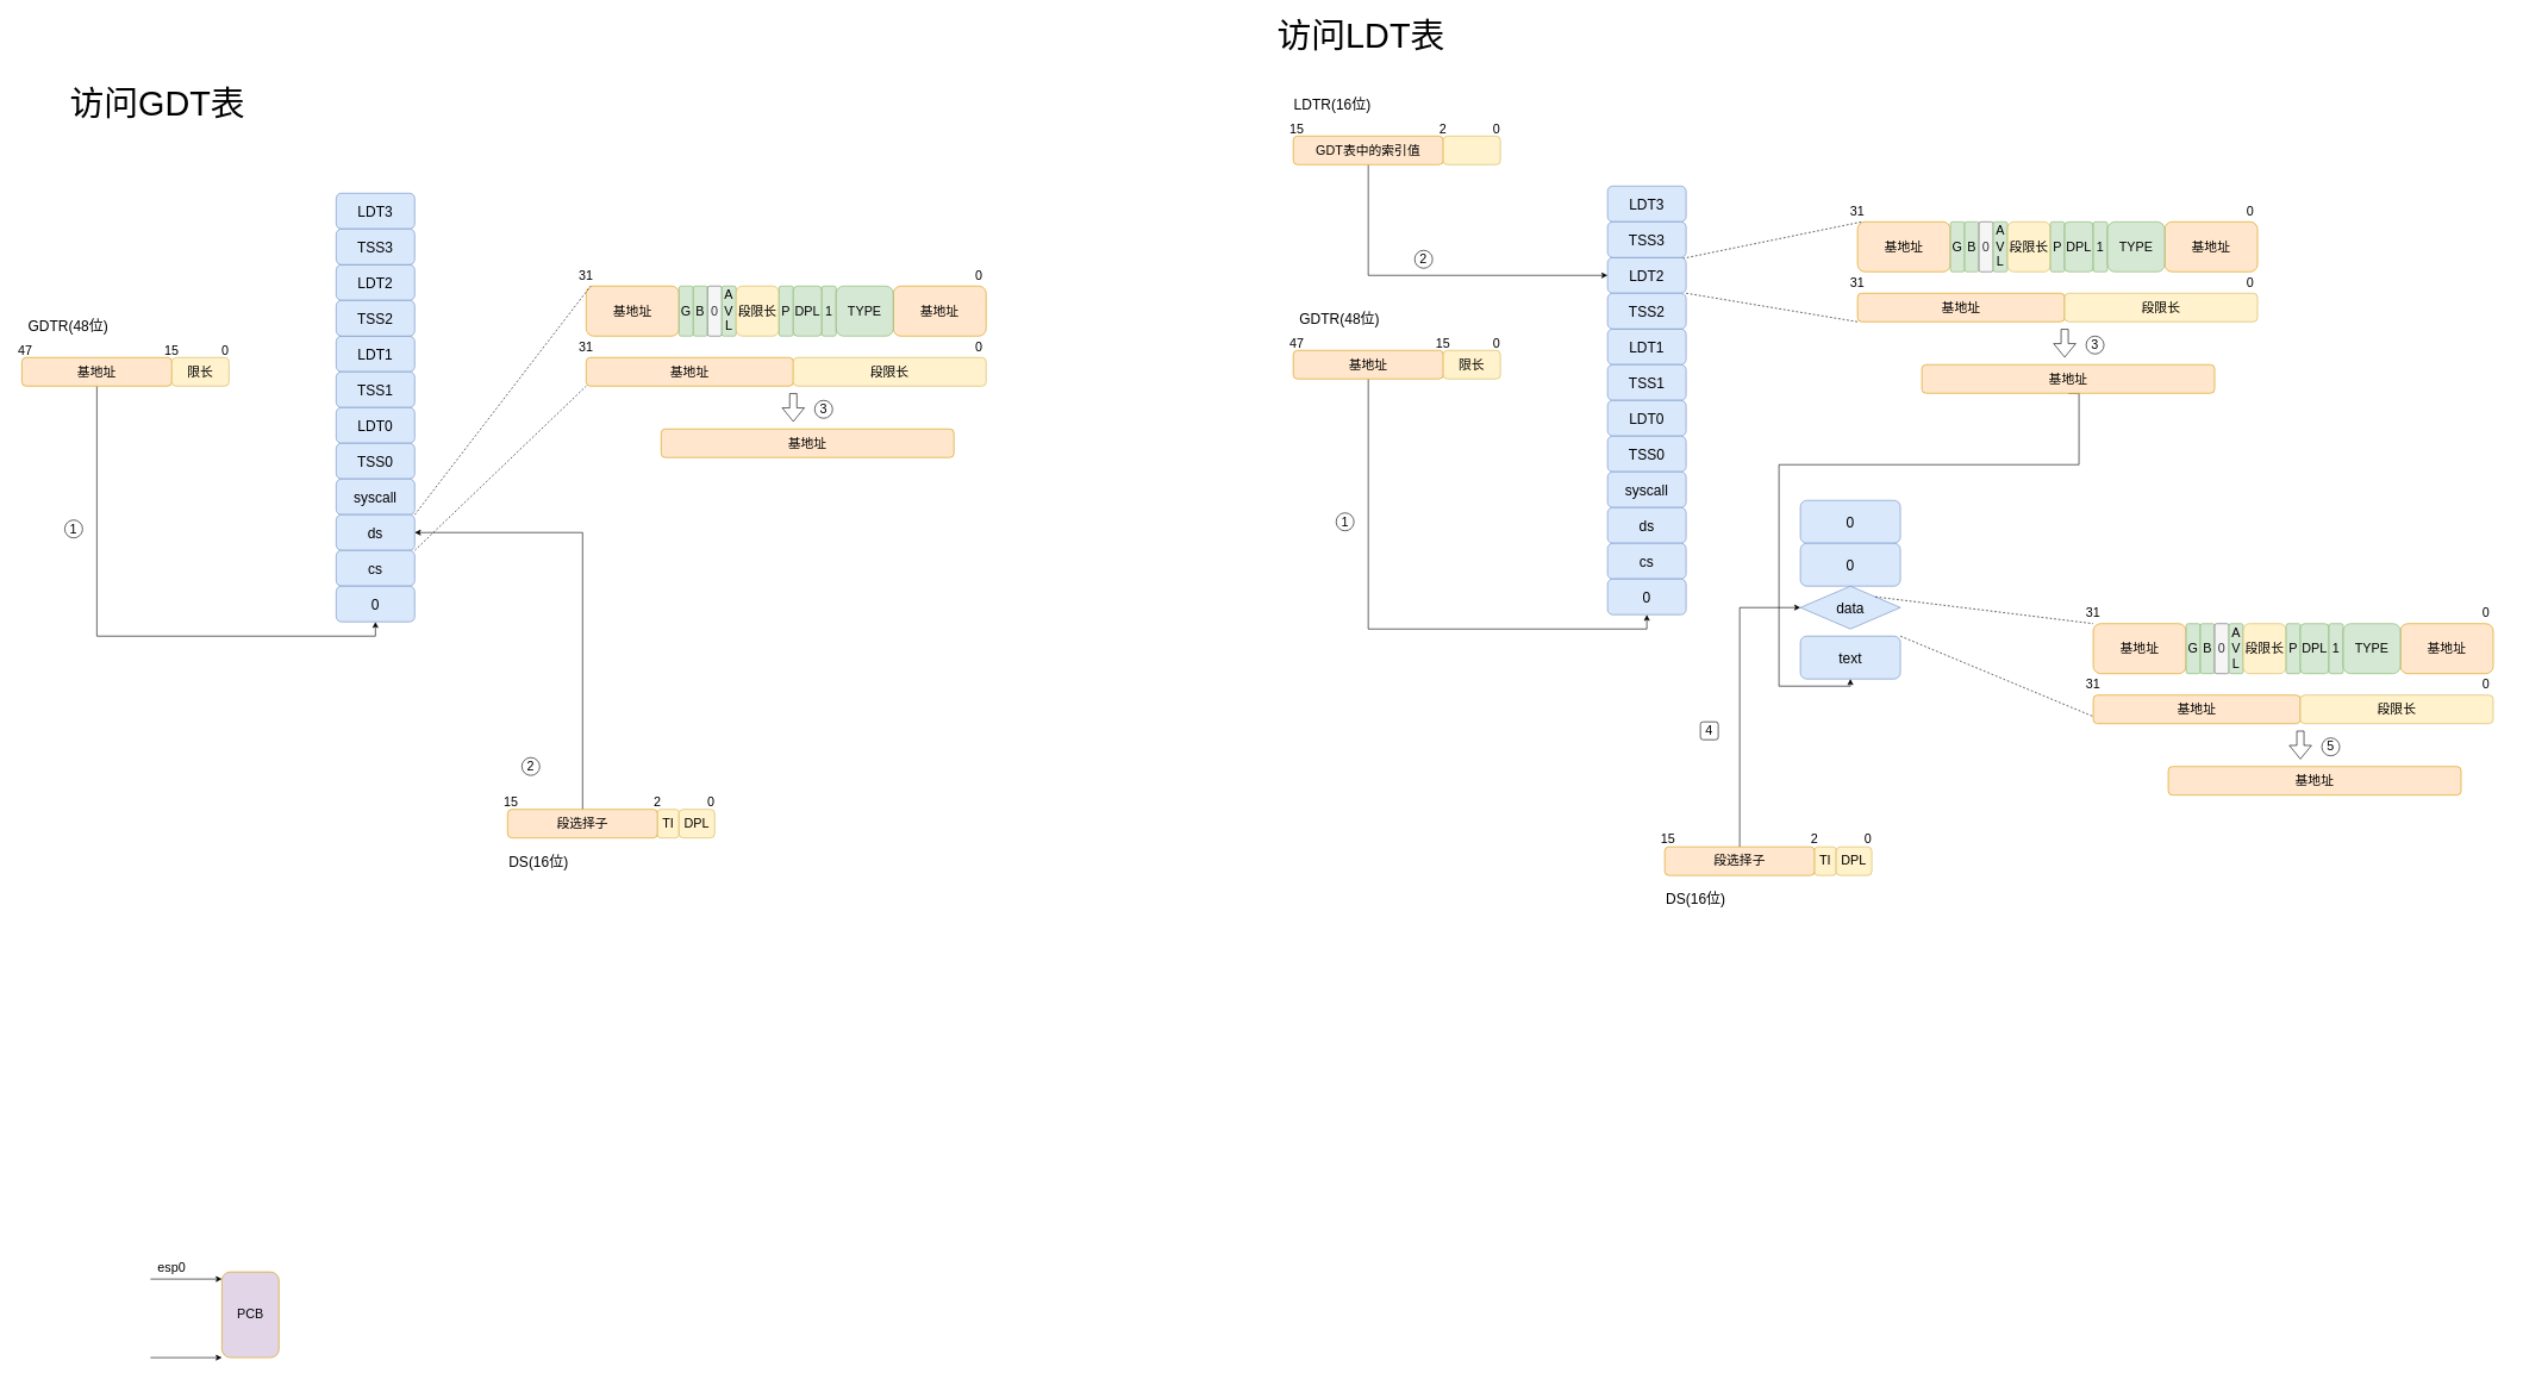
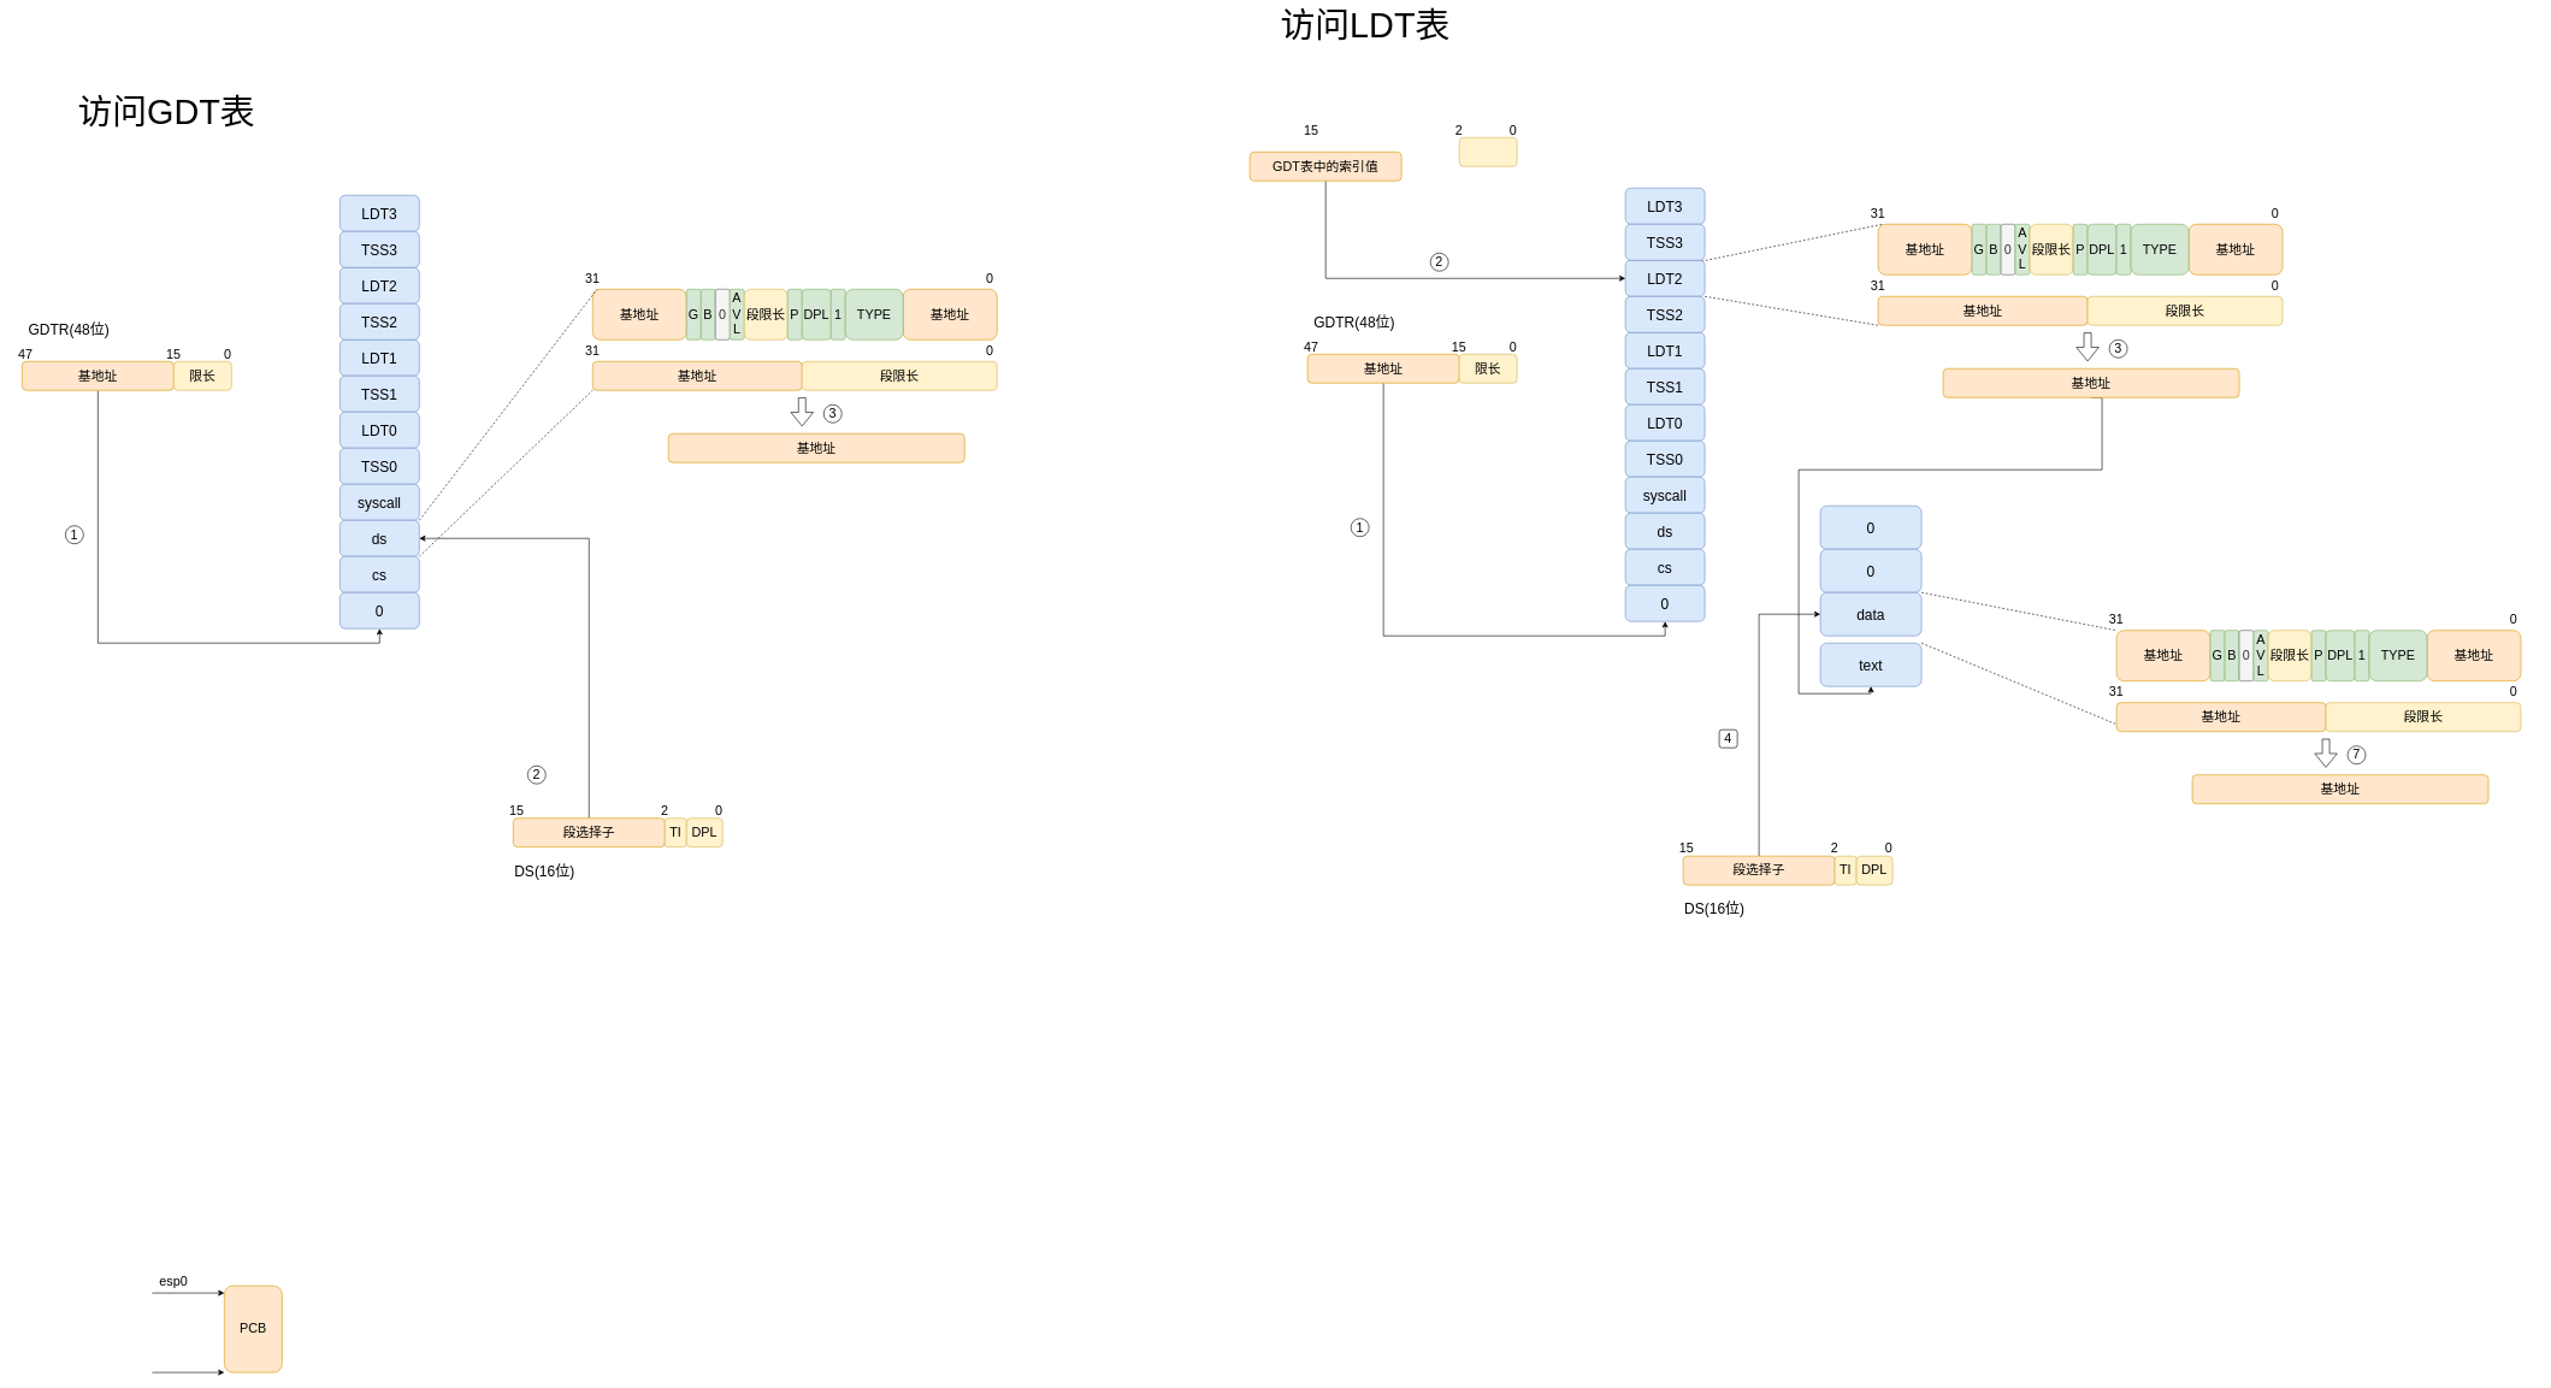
- <mxCell id="140" value="&lt;font style=&quot;font-size: 48px;&quot;&gt;访问LDT表&lt;/font&gt;" style="text;strokeColor=none;align=center;fillColor=none;html=1;verticalAlign=middle;whiteSpace=wrap;rounded=0;fontSize=18;" parent="1" vertex="1"><mxGeometry x="1765" y="35" width="280" height="30" as="geometry" /></mxCell>
+ <mxCell id="140" value="&lt;font style=&quot;font-size: 48px;&quot;&gt;访问LDT表&lt;/font&gt;" style="text;strokeColor=none;align=center;fillColor=none;html=1;verticalAlign=middle;whiteSpace=wrap;rounded=0;fontSize=18;" parent="1" vertex="1"><mxGeometry x="1750" y="20" width="280" height="30" as="geometry" /></mxCell>
- <mxCell id="139" value="&lt;font style=&quot;font-size: 48px;&quot;&gt;访问GDT表&lt;/font&gt;" style="text;strokeColor=none;align=center;fillColor=none;html=1;verticalAlign=middle;whiteSpace=wrap;rounded=0;fontSize=18;" parent="1" vertex="1"><mxGeometry x="80" y="130" width="280" height="30" as="geometry" /></mxCell>
+ <mxCell id="139" value="&lt;font style=&quot;font-size: 48px;&quot;&gt;访问GDT表&lt;/font&gt;" style="text;strokeColor=none;align=center;fillColor=none;html=1;verticalAlign=middle;whiteSpace=wrap;rounded=0;fontSize=18;" parent="1" vertex="1"><mxGeometry x="90" y="140" width="280" height="30" as="geometry" /></mxCell>
- <mxCell id="45" value="LDTR(16位)" style="text;strokeColor=none;align=center;fillColor=none;html=1;verticalAlign=middle;whiteSpace=wrap;rounded=0;fontSize=20;" parent="1" vertex="1"><mxGeometry x="1800" y="130" width="130" height="30" as="geometry" /></mxCell>
- <mxCell id="47" value="&lt;font style=&quot;font-size: 18px;&quot;&gt;GDT表中的索引值&lt;/font&gt;" style="rounded=1;whiteSpace=wrap;html=1;fillColor=#ffe6cc;strokeColor=#d79b00;" parent="1" vertex="1"><mxGeometry x="1810" y="190" width="210" height="40" as="geometry" /></mxCell>
+ <mxCell id="47" value="&lt;font style=&quot;font-size: 18px;&quot;&gt;GDT表中的索引值&lt;/font&gt;" style="rounded=1;whiteSpace=wrap;html=1;fillColor=#ffe6cc;strokeColor=#d79b00;" parent="1" vertex="1"><mxGeometry x="1730" y="210" width="210" height="40" as="geometry" /></mxCell>
- <mxCell id="41" value="data" style="rhombus;whiteSpace=wrap;html=1;fontSize=20;fillColor=#dae8fc;strokeColor=#6c8ebf;" parent="1" vertex="1"><mxGeometry x="2520" y="820" width="140" height="60" as="geometry" /></mxCell>
+ <mxCell id="41" value="data" style="rounded=1;whiteSpace=wrap;html=1;fontSize=20;fillColor=#dae8fc;strokeColor=#6c8ebf;" parent="1" vertex="1"><mxGeometry x="2520" y="820" width="140" height="60" as="geometry" /></mxCell>
- <mxCell id="136" value="5" style="ellipse;whiteSpace=wrap;html=1;aspect=fixed;fontSize=18;" parent="1" vertex="1"><mxGeometry x="3250" y="1032.5" width="25" height="25" as="geometry" /></mxCell>
+ <mxCell id="136" value="7" style="ellipse;whiteSpace=wrap;html=1;aspect=fixed;fontSize=18;" parent="1" vertex="1"><mxGeometry x="3250" y="1032.5" width="25" height="25" as="geometry" /></mxCell>
- <mxCell id="141" value="&lt;font style=&quot;font-size: 18px;&quot;&gt;PCB&lt;/font&gt;" style="rounded=1;whiteSpace=wrap;html=1;fillColor=#e1d5e7;strokeColor=#d79b00;" vertex="1" parent="1"><mxGeometry x="310" y="1780" width="80" height="120" as="geometry" /></mxCell>
+ <mxCell id="141" value="&lt;font style=&quot;font-size: 18px;&quot;&gt;PCB&lt;/font&gt;" style="rounded=1;whiteSpace=wrap;html=1;fillColor=#ffe6cc;strokeColor=#d79b00;" vertex="1" parent="1"><mxGeometry x="310" y="1780" width="80" height="120" as="geometry" /></mxCell>
